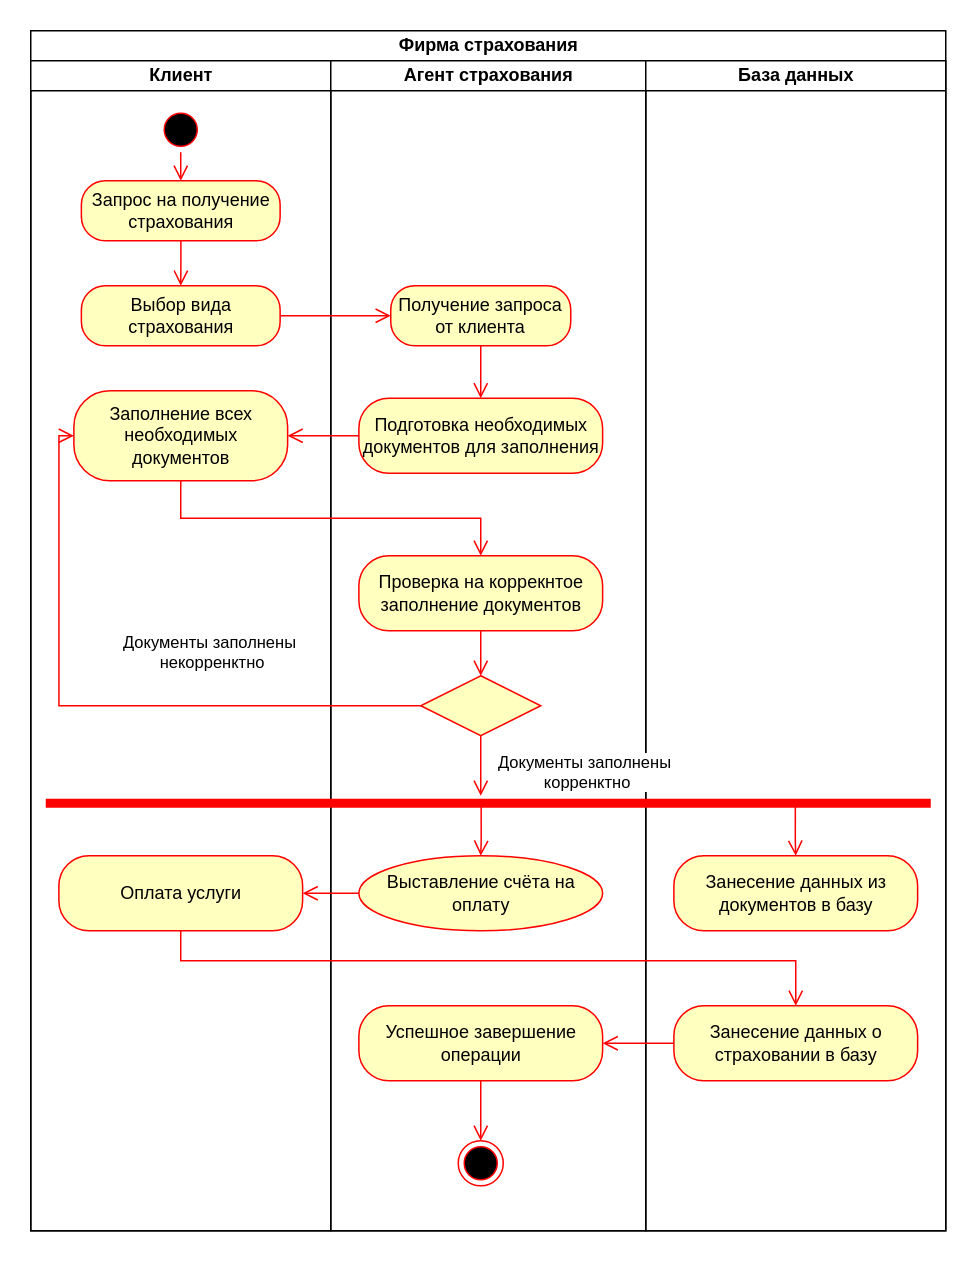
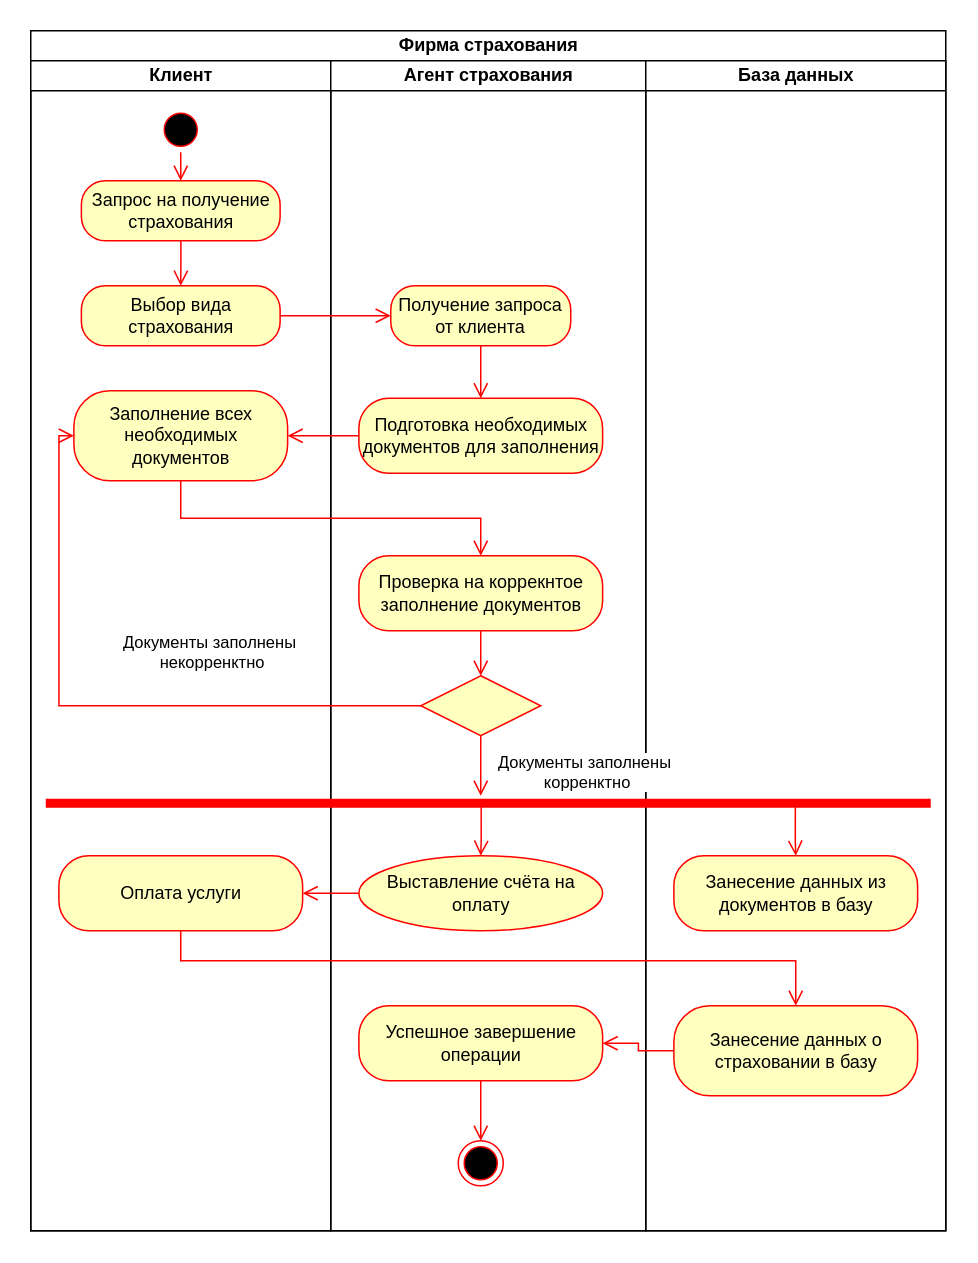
- <mxCell id="26" value="Занесение данных о страховании в базу" style="rounded=1;whiteSpace=wrap;html=1;arcSize=40;fontColor=#000000;fillColor=#ffffc0;strokeColor=#ff0000;" vertex="1" parent="22"><mxGeometry x="18.75" y="630" width="162.5" height="50" as="geometry" /></mxCell>
+ <mxCell id="26" value="Занесение данных о страховании в базу" style="rounded=1;whiteSpace=wrap;html=1;arcSize=40;fontColor=#000000;fillColor=#ffffc0;strokeColor=#ff0000;" vertex="1" parent="22"><mxGeometry x="18.75" y="630" width="162.5" height="60" as="geometry" /></mxCell>
